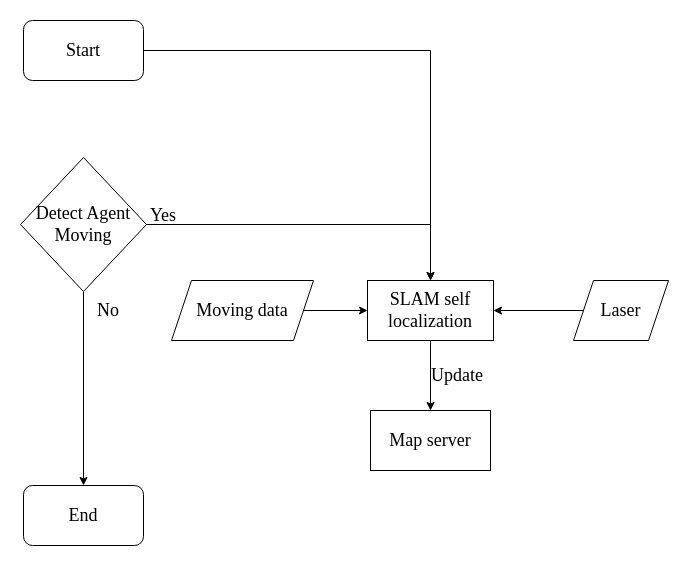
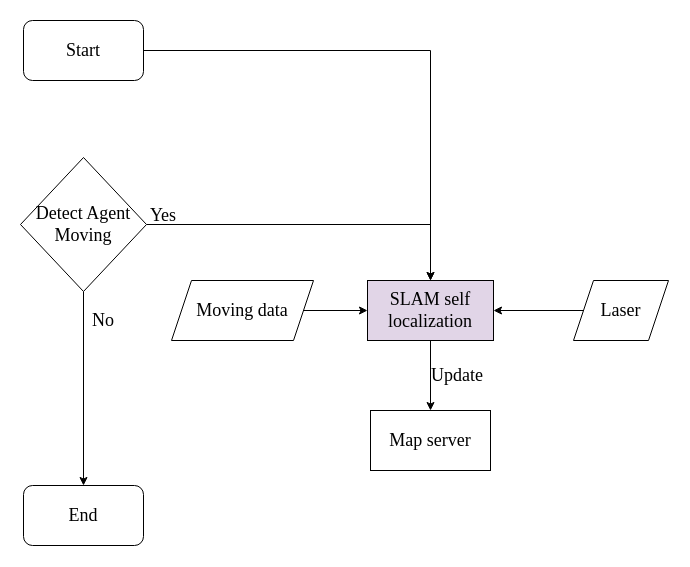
- <mxCell id="17" value="No" style="text;html=1;strokeColor=none;fillColor=none;align=center;verticalAlign=middle;whiteSpace=wrap;rounded=0;fontFamily=Times New Roman;fontSize=18;" vertex="1" parent="1"><mxGeometry x="78" y="295" width="60" height="30" as="geometry" /></mxCell>
+ <mxCell id="17" value="No" style="text;html=1;strokeColor=none;fillColor=none;align=center;verticalAlign=middle;whiteSpace=wrap;rounded=0;fontFamily=Times New Roman;fontSize=18;" vertex="1" parent="1"><mxGeometry x="73" y="305" width="60" height="30" as="geometry" /></mxCell>
- <mxCell id="8" value="&lt;font face=&quot;Times New Roman&quot; style=&quot;font-size: 18px&quot;&gt;SLAM self localization&lt;/font&gt;" style="rounded=0;whiteSpace=wrap;html=1;" vertex="1" parent="1"><mxGeometry x="367" y="280" width="126" height="60" as="geometry" /></mxCell>
+ <mxCell id="8" value="&lt;font face=&quot;Times New Roman&quot; style=&quot;font-size: 18px&quot;&gt;SLAM self localization&lt;/font&gt;" style="rounded=0;whiteSpace=wrap;html=1;fillColor=#e1d5e7;" vertex="1" parent="1"><mxGeometry x="367" y="280" width="126" height="60" as="geometry" /></mxCell>
